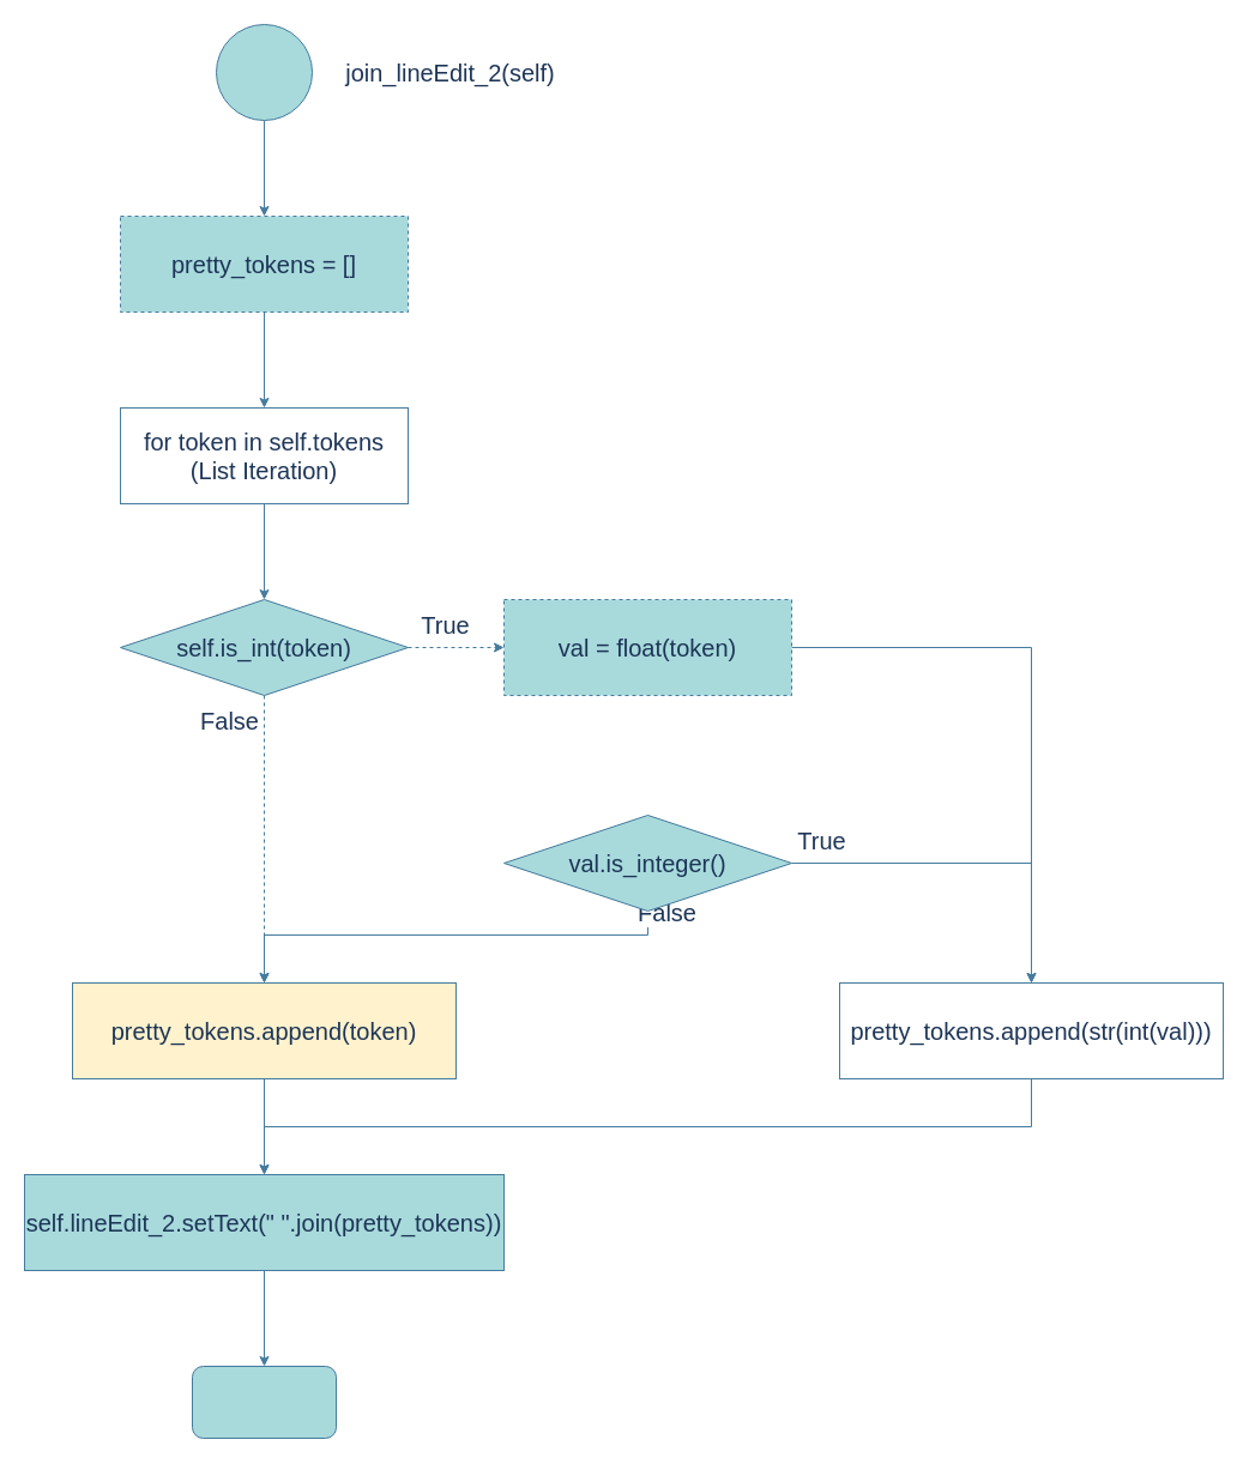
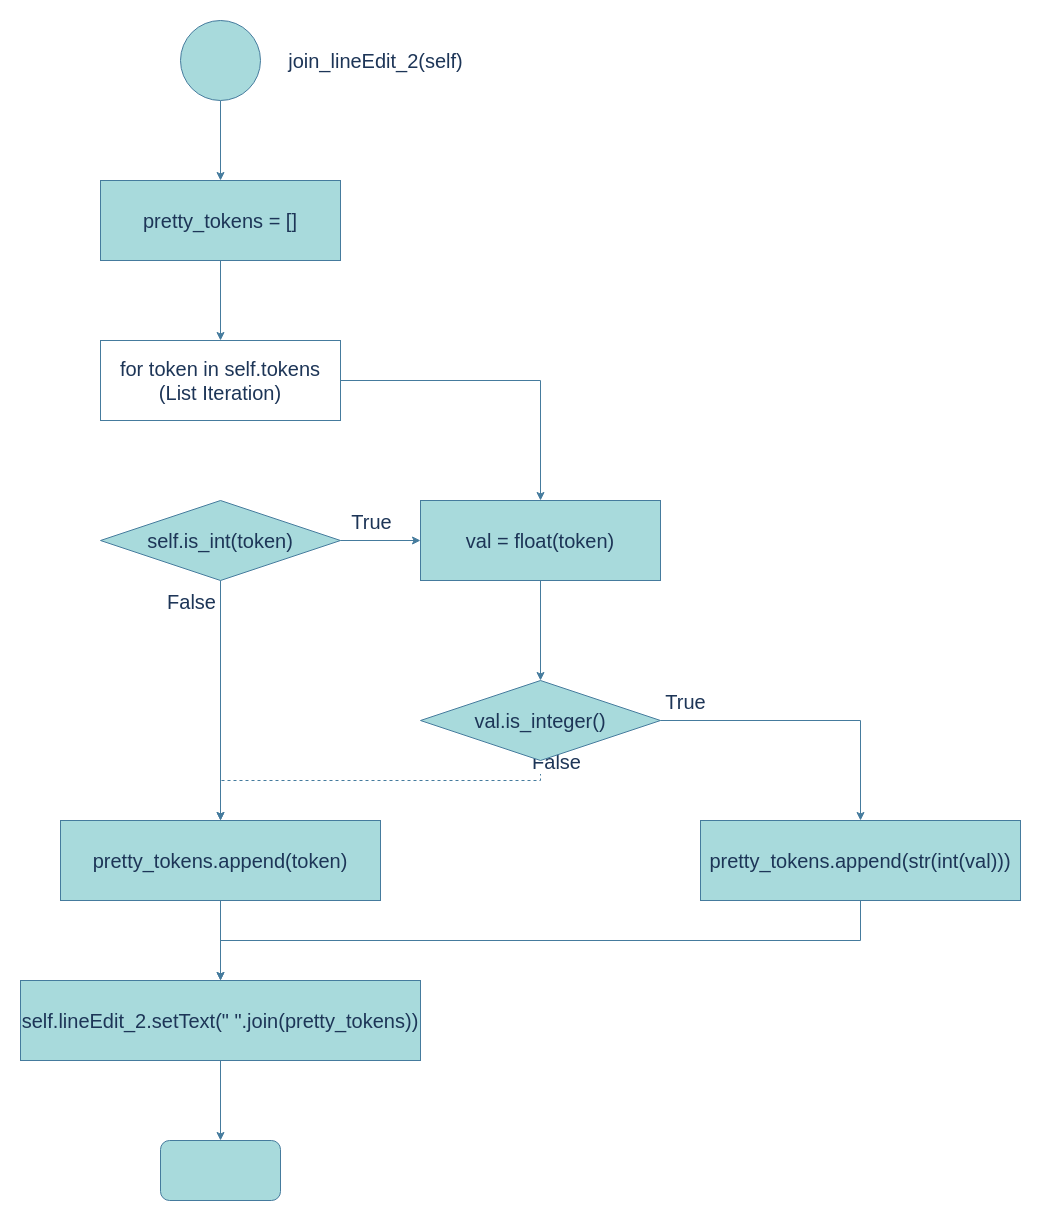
- <mxCell id="5" value="pretty_tokens = []" style="whiteSpace=wrap;html=1;labelBackgroundColor=none;fillColor=#A8DADC;strokeColor=#457B9D;fontColor=#1D3557;fontSize=20;dashed=1;" vertex="1" parent="1"><mxGeometry x="100" y="180" width="240" height="80" as="geometry" /></mxCell>
+ <mxCell id="5" value="pretty_tokens = []" style="whiteSpace=wrap;html=1;labelBackgroundColor=none;fillColor=#A8DADC;strokeColor=#457B9D;fontColor=#1D3557;fontSize=20;" vertex="1" parent="1"><mxGeometry x="100" y="180" width="240" height="80" as="geometry" /></mxCell>
- <mxCell id="7" value="" style="edgeStyle=orthogonalEdgeStyle;rounded=0;orthogonalLoop=1;jettySize=auto;html=1;strokeColor=#457B9D;fontColor=#1D3557;fillColor=#A8DADC;" edge="1" parent="1" source="8" target="13"><mxGeometry relative="1" as="geometry" /></mxCell>
+ <mxCell id="7" value="" style="edgeStyle=orthogonalEdgeStyle;rounded=0;orthogonalLoop=1;jettySize=auto;html=1;strokeColor=#457B9D;fontColor=#1D3557;fillColor=#A8DADC;" edge="1" parent="1" source="8" target="15"><mxGeometry relative="1" as="geometry" /></mxCell>
- <mxCell id="9" value="" style="edgeStyle=orthogonalEdgeStyle;rounded=0;orthogonalLoop=1;jettySize=auto;html=1;strokeColor=#457B9D;fontColor=#1D3557;fillColor=#A8DADC;dashed=1;" edge="1" parent="1" source="13" target="15"><mxGeometry relative="1" as="geometry" /></mxCell>
+ <mxCell id="9" value="" style="edgeStyle=orthogonalEdgeStyle;rounded=0;orthogonalLoop=1;jettySize=auto;html=1;strokeColor=#457B9D;fontColor=#1D3557;fillColor=#A8DADC;" edge="1" parent="1" source="13" target="15"><mxGeometry relative="1" as="geometry" /></mxCell>
- <mxCell id="15" value="val = float(token)" style="whiteSpace=wrap;html=1;fontSize=20;fillColor=#A8DADC;strokeColor=#457B9D;fontColor=#1D3557;labelBackgroundColor=none;dashed=1;" vertex="1" parent="1"><mxGeometry x="420" y="500" width="240" height="80" as="geometry" /></mxCell>
+ <mxCell id="15" value="val = float(token)" style="whiteSpace=wrap;html=1;fontSize=20;fillColor=#A8DADC;strokeColor=#457B9D;fontColor=#1D3557;labelBackgroundColor=none;" vertex="1" parent="1"><mxGeometry x="420" y="500" width="240" height="80" as="geometry" /></mxCell>
- <mxCell id="14" value="" style="edgeStyle=orthogonalEdgeStyle;rounded=0;orthogonalLoop=1;jettySize=auto;html=1;strokeColor=#457B9D;fontColor=#1D3557;fillColor=#A8DADC;" edge="1" parent="1" source="15" target="22"><mxGeometry relative="1" as="geometry" /></mxCell>
+ <mxCell id="14" value="" style="edgeStyle=orthogonalEdgeStyle;rounded=0;orthogonalLoop=1;jettySize=auto;html=1;strokeColor=#457B9D;fontColor=#1D3557;fillColor=#A8DADC;" edge="1" parent="1" source="15" target="20"><mxGeometry relative="1" as="geometry" /></mxCell>
- <mxCell id="11" style="edgeStyle=orthogonalEdgeStyle;rounded=0;orthogonalLoop=1;jettySize=auto;html=1;entryX=0.5;entryY=0;entryDx=0;entryDy=0;strokeColor=#457B9D;fontColor=#1D3557;fillColor=#A8DADC;dashed=1;" edge="1" parent="1" source="13" target="24"><mxGeometry relative="1" as="geometry" /></mxCell>
+ <mxCell id="11" style="edgeStyle=orthogonalEdgeStyle;rounded=0;orthogonalLoop=1;jettySize=auto;html=1;entryX=0.5;entryY=0;entryDx=0;entryDy=0;strokeColor=#457B9D;fontColor=#1D3557;fillColor=#A8DADC;" edge="1" parent="1" source="13" target="24"><mxGeometry relative="1" as="geometry" /></mxCell>
- <mxCell id="18" value="" style="edgeStyle=orthogonalEdgeStyle;rounded=0;orthogonalLoop=1;jettySize=auto;html=1;strokeColor=#457B9D;fontColor=#1D3557;fillColor=#A8DADC;entryX=0.5;entryY=0;entryDx=0;entryDy=0;" edge="1" parent="1" source="20" target="24"><mxGeometry relative="1" as="geometry"><Array as="points"><mxPoint x="540" y="780" /><mxPoint x="220" y="780" /></Array></mxGeometry></mxCell>
+ <mxCell id="18" value="" style="edgeStyle=orthogonalEdgeStyle;rounded=0;orthogonalLoop=1;jettySize=auto;html=1;strokeColor=#457B9D;fontColor=#1D3557;fillColor=#A8DADC;entryX=0.5;entryY=0;entryDx=0;entryDy=0;dashed=1;" edge="1" parent="1" source="20" target="24"><mxGeometry relative="1" as="geometry"><Array as="points"><mxPoint x="540" y="780" /><mxPoint x="220" y="780" /></Array></mxGeometry></mxCell>
- <mxCell id="24" value="pretty_tokens.append(token)" style="whiteSpace=wrap;html=1;fontSize=20;fillColor=#fff2cc;strokeColor=#457B9D;fontColor=#1D3557;labelBackgroundColor=none;" vertex="1" parent="1"><mxGeometry x="60" y="820" width="320" height="80" as="geometry" /></mxCell>
+ <mxCell id="24" value="pretty_tokens.append(token)" style="whiteSpace=wrap;html=1;fontSize=20;fillColor=#A8DADC;strokeColor=#457B9D;fontColor=#1D3557;labelBackgroundColor=none;" vertex="1" parent="1"><mxGeometry x="60" y="820" width="320" height="80" as="geometry" /></mxCell>
- <mxCell id="22" value="pretty_tokens.append(str(int(val)))" style="whiteSpace=wrap;html=1;fontSize=20;fillColor=#ffffff;strokeColor=#457B9D;fontColor=#1D3557;labelBackgroundColor=none;" vertex="1" parent="1"><mxGeometry x="700" y="820" width="320" height="80" as="geometry" /></mxCell>
+ <mxCell id="22" value="pretty_tokens.append(str(int(val)))" style="whiteSpace=wrap;html=1;fontSize=20;fillColor=#A8DADC;strokeColor=#457B9D;fontColor=#1D3557;labelBackgroundColor=none;" vertex="1" parent="1"><mxGeometry x="700" y="820" width="320" height="80" as="geometry" /></mxCell>
